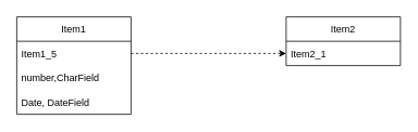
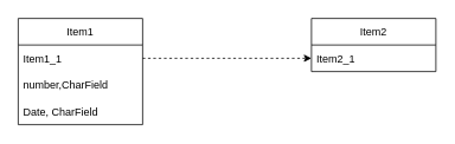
- <mxCell id="3" value="Item1_5" style="text;strokeColor=none;fillColor=none;align=left;verticalAlign=middle;spacingLeft=4;spacingRight=4;overflow=hidden;points=[[0,0.5],[1,0.5]];portConstraint=eastwest;rotatable=0;" parent="2" vertex="1"><mxGeometry y="30" width="140" height="30" as="geometry" /></mxCell>
+ <mxCell id="3" value="Item1_1" style="text;strokeColor=none;fillColor=none;align=left;verticalAlign=middle;spacingLeft=4;spacingRight=4;overflow=hidden;points=[[0,0.5],[1,0.5]];portConstraint=eastwest;rotatable=0;" parent="2" vertex="1"><mxGeometry y="30" width="140" height="30" as="geometry" /></mxCell>
- <mxCell id="5" value="Date, DateField" style="text;strokeColor=none;fillColor=none;align=left;verticalAlign=middle;spacingLeft=4;spacingRight=4;overflow=hidden;points=[[0,0.5],[1,0.5]];portConstraint=eastwest;rotatable=0;" vertex="1" parent="2"><mxGeometry y="90" width="140" height="30" as="geometry" /></mxCell>
+ <mxCell id="5" value="Date, CharField" style="text;strokeColor=none;fillColor=none;align=left;verticalAlign=middle;spacingLeft=4;spacingRight=4;overflow=hidden;points=[[0,0.5],[1,0.5]];portConstraint=eastwest;rotatable=0;" vertex="1" parent="2"><mxGeometry y="90" width="140" height="30" as="geometry" /></mxCell>
